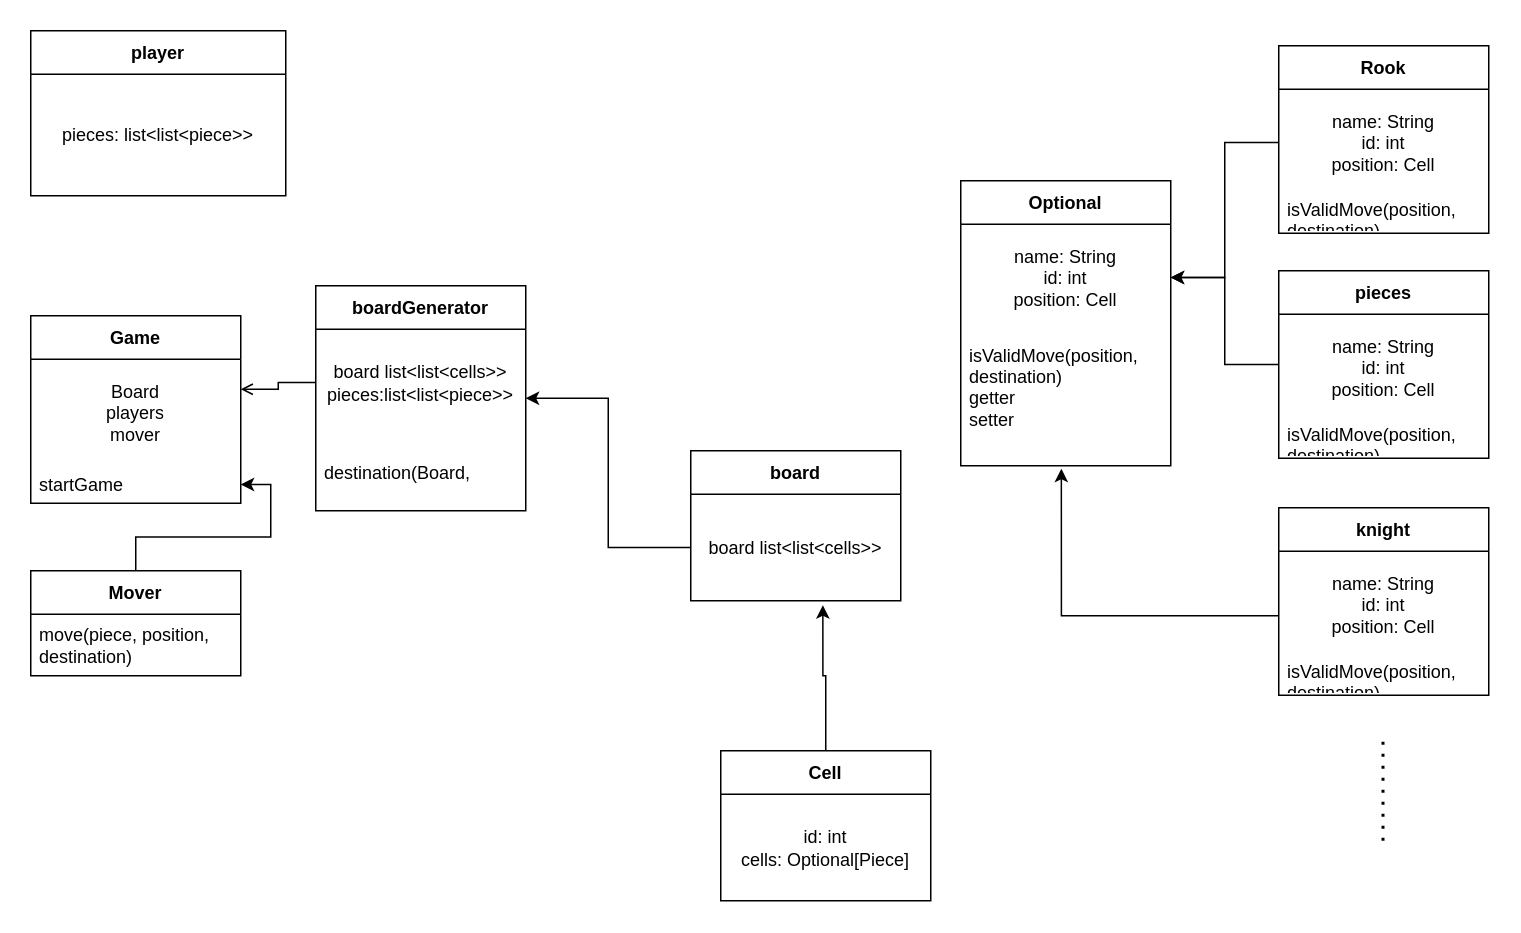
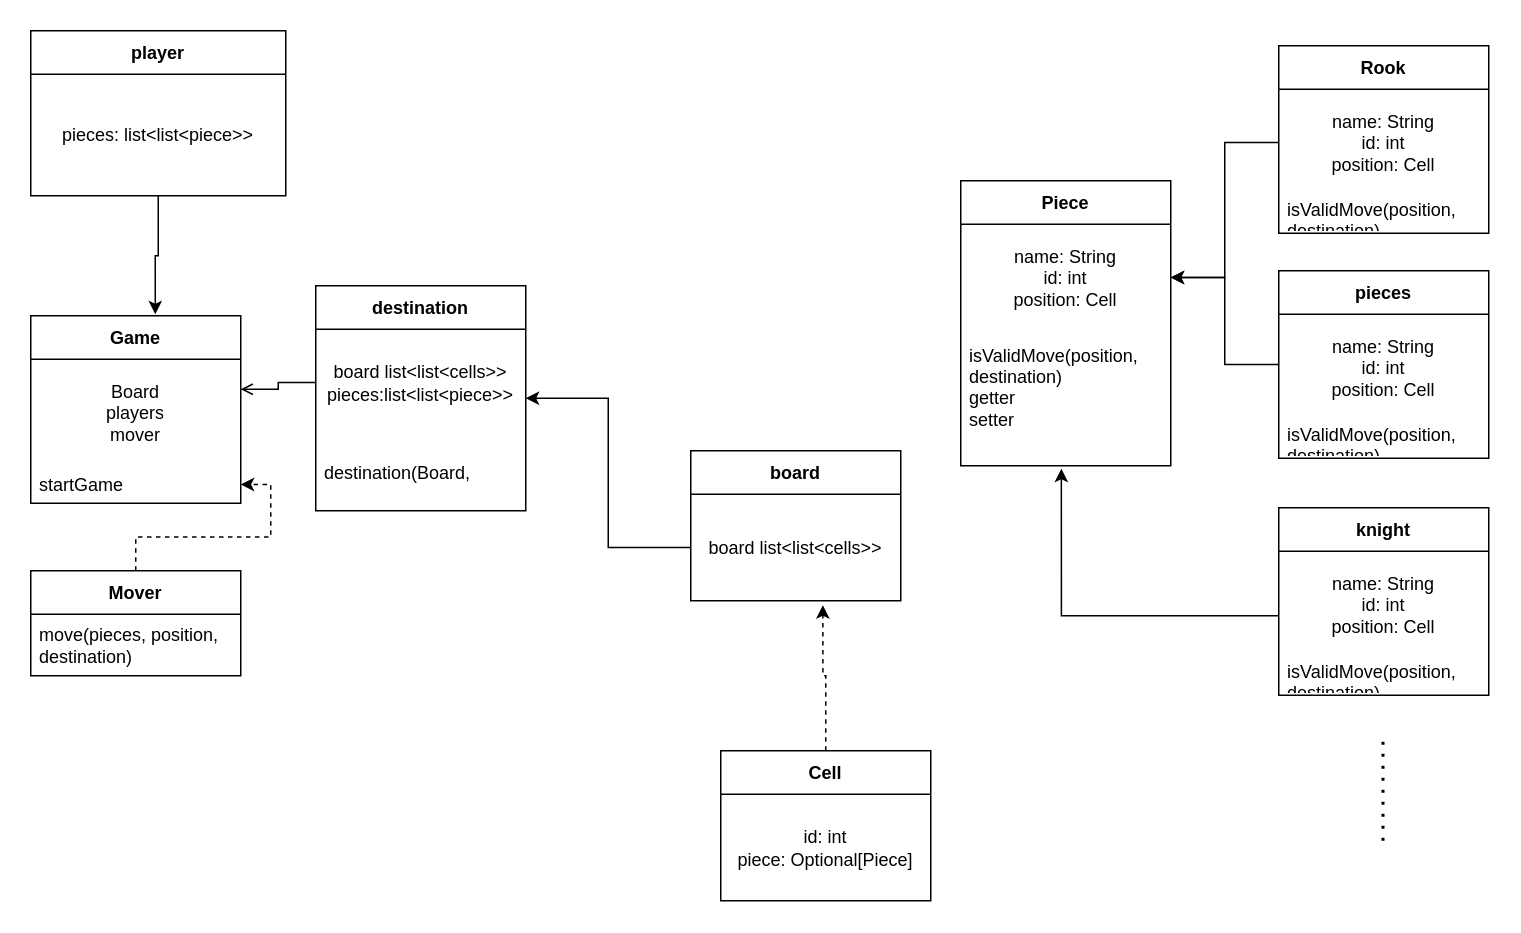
- <mxCell id="2" value="Optional" style="swimlane;fontStyle=1;align=center;verticalAlign=middle;childLayout=stackLayout;horizontal=1;startSize=29;horizontalStack=0;resizeParent=1;resizeParentMax=0;resizeLast=0;collapsible=0;marginBottom=0;html=1;whiteSpace=wrap;" vertex="1" parent="1"><mxGeometry x="640" y="120" width="140" height="190" as="geometry" /></mxCell>
+ <mxCell id="2" value="Piece" style="swimlane;fontStyle=1;align=center;verticalAlign=middle;childLayout=stackLayout;horizontal=1;startSize=29;horizontalStack=0;resizeParent=1;resizeParentMax=0;resizeLast=0;collapsible=0;marginBottom=0;html=1;whiteSpace=wrap;" vertex="1" parent="1"><mxGeometry x="640" y="120" width="140" height="190" as="geometry" /></mxCell>
+ <mxCell id="32" style="edgeStyle=orthogonalEdgeStyle;rounded=0;orthogonalLoop=1;jettySize=auto;html=1;entryX=0.593;entryY=-0.008;entryDx=0;entryDy=0;entryPerimeter=0;" edge="1" parent="1" source="30" target="24"><mxGeometry relative="1" as="geometry" /></mxCell>
- <mxCell id="21" value="boardGenerator" style="swimlane;fontStyle=1;align=center;verticalAlign=middle;childLayout=stackLayout;horizontal=1;startSize=29;horizontalStack=0;resizeParent=1;resizeParentMax=0;resizeLast=0;collapsible=0;marginBottom=0;html=1;whiteSpace=wrap;" vertex="1" parent="1"><mxGeometry x="210" y="190" width="140" height="150" as="geometry" /></mxCell>
+ <mxCell id="21" value="destination" style="swimlane;fontStyle=1;align=center;verticalAlign=middle;childLayout=stackLayout;horizontal=1;startSize=29;horizontalStack=0;resizeParent=1;resizeParentMax=0;resizeLast=0;collapsible=0;marginBottom=0;html=1;whiteSpace=wrap;" vertex="1" parent="1"><mxGeometry x="210" y="190" width="140" height="150" as="geometry" /></mxCell>
- <mxCell id="27" value="" style="edgeStyle=orthogonalEdgeStyle;rounded=0;orthogonalLoop=1;jettySize=auto;html=1;" edge="1" parent="1" source="28" target="26"><mxGeometry relative="1" as="geometry" /></mxCell>
+ <mxCell id="27" value="" style="edgeStyle=orthogonalEdgeStyle;rounded=0;orthogonalLoop=1;jettySize=auto;html=1;dashed=1;" edge="1" parent="1" source="28" target="26"><mxGeometry relative="1" as="geometry" /></mxCell>
- <mxCell id="29" value="move(piece, position, destination)" style="text;html=1;strokeColor=none;fillColor=none;align=left;verticalAlign=middle;spacingLeft=4;spacingRight=4;overflow=hidden;rotatable=0;points=[[0,0.5],[1,0.5]];portConstraint=eastwest;whiteSpace=wrap;" vertex="1" parent="28"><mxGeometry y="29" width="140" height="41" as="geometry" /></mxCell>
+ <mxCell id="29" value="move(pieces, position, destination)" style="text;html=1;strokeColor=none;fillColor=none;align=left;verticalAlign=middle;spacingLeft=4;spacingRight=4;overflow=hidden;rotatable=0;points=[[0,0.5],[1,0.5]];portConstraint=eastwest;whiteSpace=wrap;" vertex="1" parent="28"><mxGeometry y="29" width="140" height="41" as="geometry" /></mxCell>
- <mxCell id="36" style="edgeStyle=orthogonalEdgeStyle;rounded=0;orthogonalLoop=1;jettySize=auto;html=1;entryX=0.629;entryY=1.042;entryDx=0;entryDy=0;entryPerimeter=0;" edge="1" parent="1" source="17" target="20"><mxGeometry relative="1" as="geometry"><Array as="points"><mxPoint x="550" y="450" /><mxPoint x="548" y="450" /></Array></mxGeometry></mxCell>
+ <mxCell id="36" style="edgeStyle=orthogonalEdgeStyle;rounded=0;orthogonalLoop=1;jettySize=auto;html=1;entryX=0.629;entryY=1.042;entryDx=0;entryDy=0;entryPerimeter=0;dashed=1;" edge="1" parent="1" source="17" target="20"><mxGeometry relative="1" as="geometry"><Array as="points"><mxPoint x="550" y="450" /><mxPoint x="548" y="450" /></Array></mxGeometry></mxCell>
- <mxCell id="18" value="id: int&lt;div&gt;cells: Optional[Piece]&lt;/div&gt;" style="text;html=1;strokeColor=none;fillColor=none;align=center;verticalAlign=middle;spacingLeft=4;spacingRight=4;overflow=hidden;rotatable=0;points=[[0,0.5],[1,0.5]];portConstraint=eastwest;whiteSpace=wrap;" vertex="1" parent="17"><mxGeometry y="29" width="140" height="71" as="geometry" /></mxCell>
+ <mxCell id="18" value="id: int&lt;div&gt;piece: Optional[Piece]&lt;/div&gt;" style="text;html=1;strokeColor=none;fillColor=none;align=center;verticalAlign=middle;spacingLeft=4;spacingRight=4;overflow=hidden;rotatable=0;points=[[0,0.5],[1,0.5]];portConstraint=eastwest;whiteSpace=wrap;" vertex="1" parent="17"><mxGeometry y="29" width="140" height="71" as="geometry" /></mxCell>
